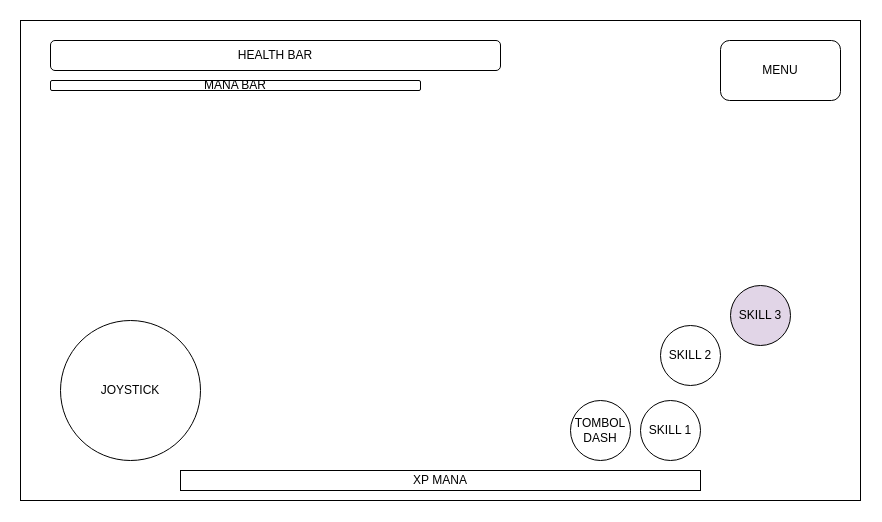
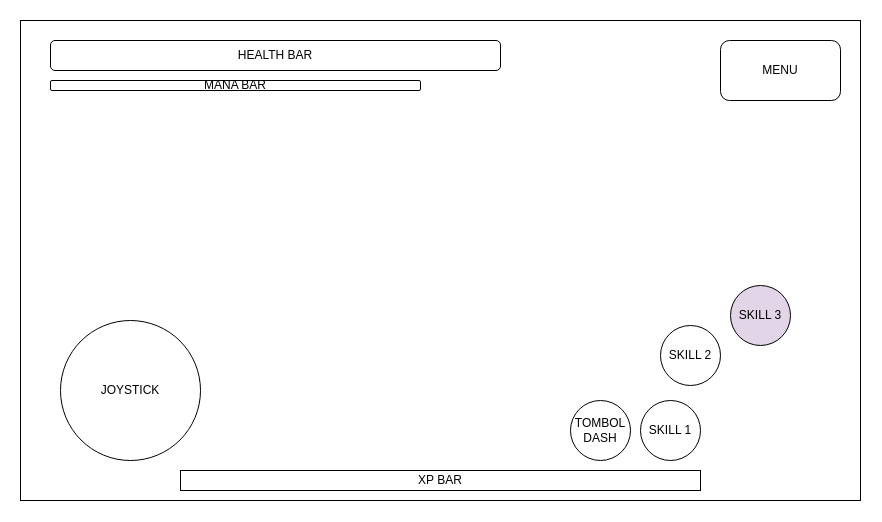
- <mxCell id="8" value="XP MANA" style="rounded=0;whiteSpace=wrap;html=1;" parent="1" vertex="1"><mxGeometry x="180" y="470" width="520" height="20" as="geometry" /></mxCell>
+ <mxCell id="8" value="XP BAR" style="rounded=0;whiteSpace=wrap;html=1;" parent="1" vertex="1"><mxGeometry x="180" y="470" width="520" height="20" as="geometry" /></mxCell>
